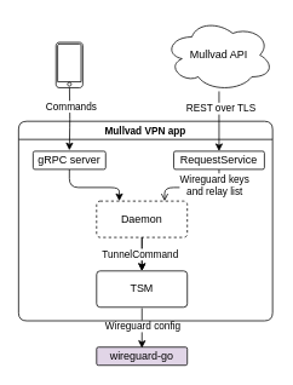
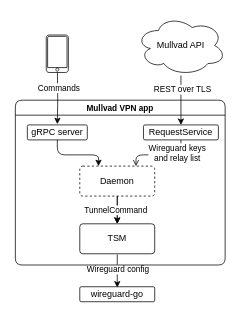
- <mxCell id="12" value="wireguard-go" style="rounded=1;arcSize=10;whiteSpace=wrap;html=1;align=center;labelBackgroundColor=none;fillColor=#e1d5e7;" parent="1" vertex="1"><mxGeometry x="106" y="382" width="100" height="20" as="geometry" /></mxCell>
+ <mxCell id="12" value="wireguard-go" style="rounded=1;arcSize=10;whiteSpace=wrap;html=1;align=center;labelBackgroundColor=none;" parent="1" vertex="1"><mxGeometry x="106" y="382" width="100" height="20" as="geometry" /></mxCell>
